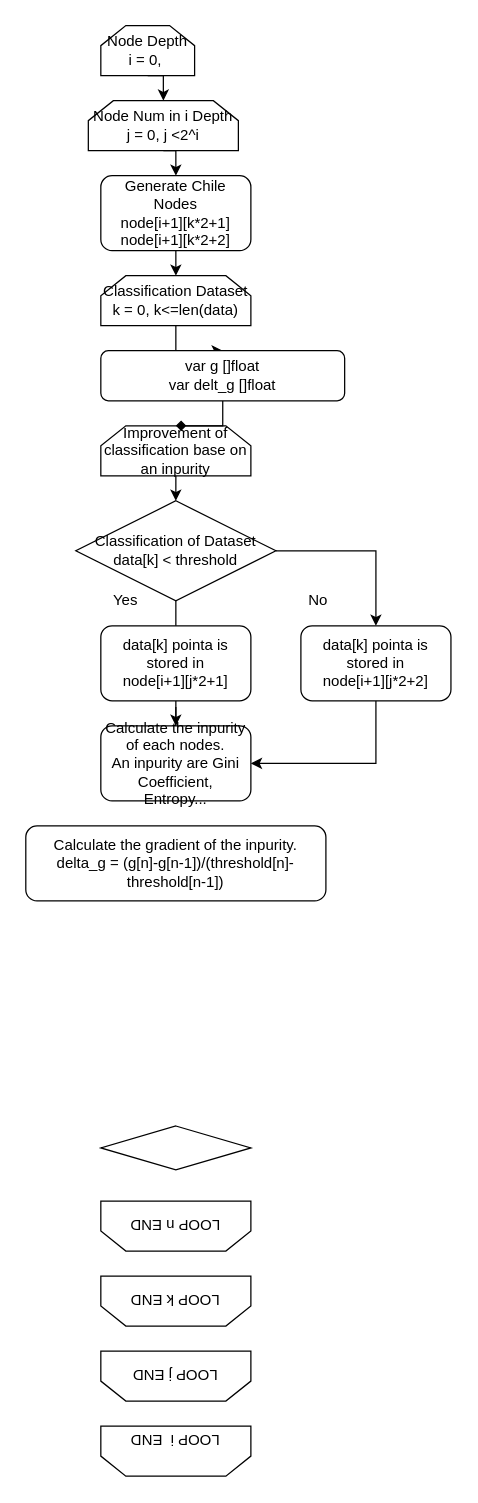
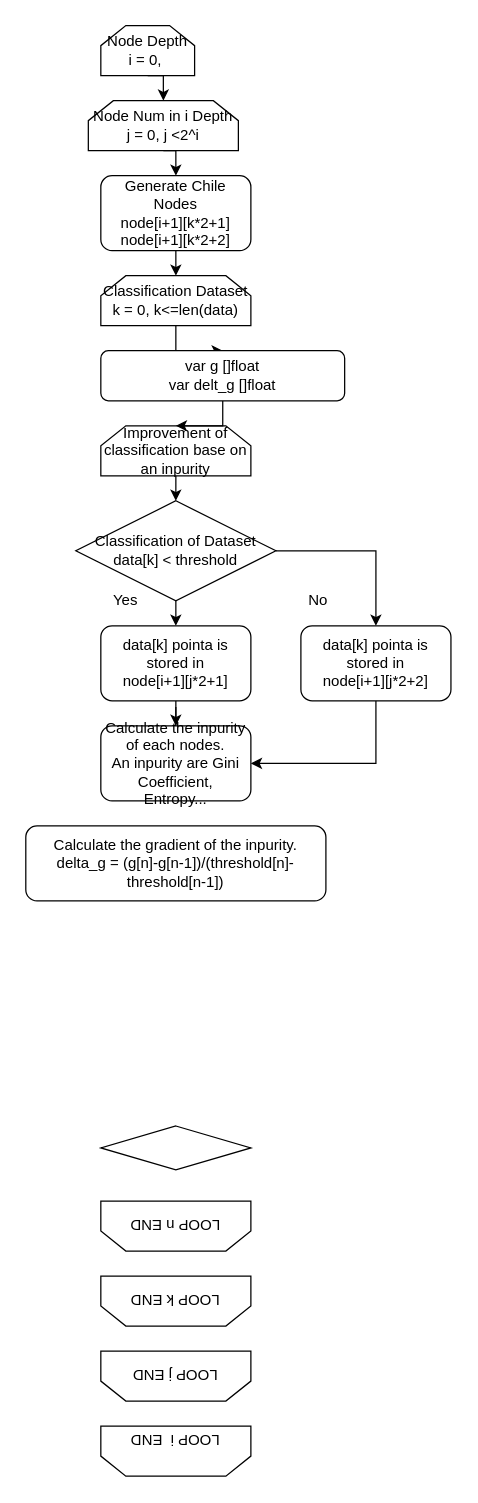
- <mxCell id="29" value="" style="edgeStyle=orthogonalEdgeStyle;rounded=0;orthogonalLoop=1;jettySize=auto;html=1;endArrow=diamond;" edge="1" parent="1" source="30" target="25"><mxGeometry relative="1" as="geometry" /></mxCell>
+ <mxCell id="29" value="" style="edgeStyle=orthogonalEdgeStyle;rounded=0;orthogonalLoop=1;jettySize=auto;html=1;" edge="1" parent="1" source="30" target="25"><mxGeometry relative="1" as="geometry" /></mxCell>
- <mxCell id="18" style="edgeStyle=orthogonalEdgeStyle;rounded=0;orthogonalLoop=1;jettySize=auto;html=1;exitX=0.5;exitY=1;exitDx=0;exitDy=0;entryX=0.5;entryY=0;entryDx=0;entryDy=0;endArrow=none;" edge="1" parent="1" source="19" target="16"><mxGeometry relative="1" as="geometry" /></mxCell>
+ <mxCell id="18" style="edgeStyle=orthogonalEdgeStyle;rounded=0;orthogonalLoop=1;jettySize=auto;html=1;exitX=0.5;exitY=1;exitDx=0;exitDy=0;entryX=0.5;entryY=0;entryDx=0;entryDy=0;" edge="1" parent="1" source="19" target="16"><mxGeometry relative="1" as="geometry" /></mxCell>
